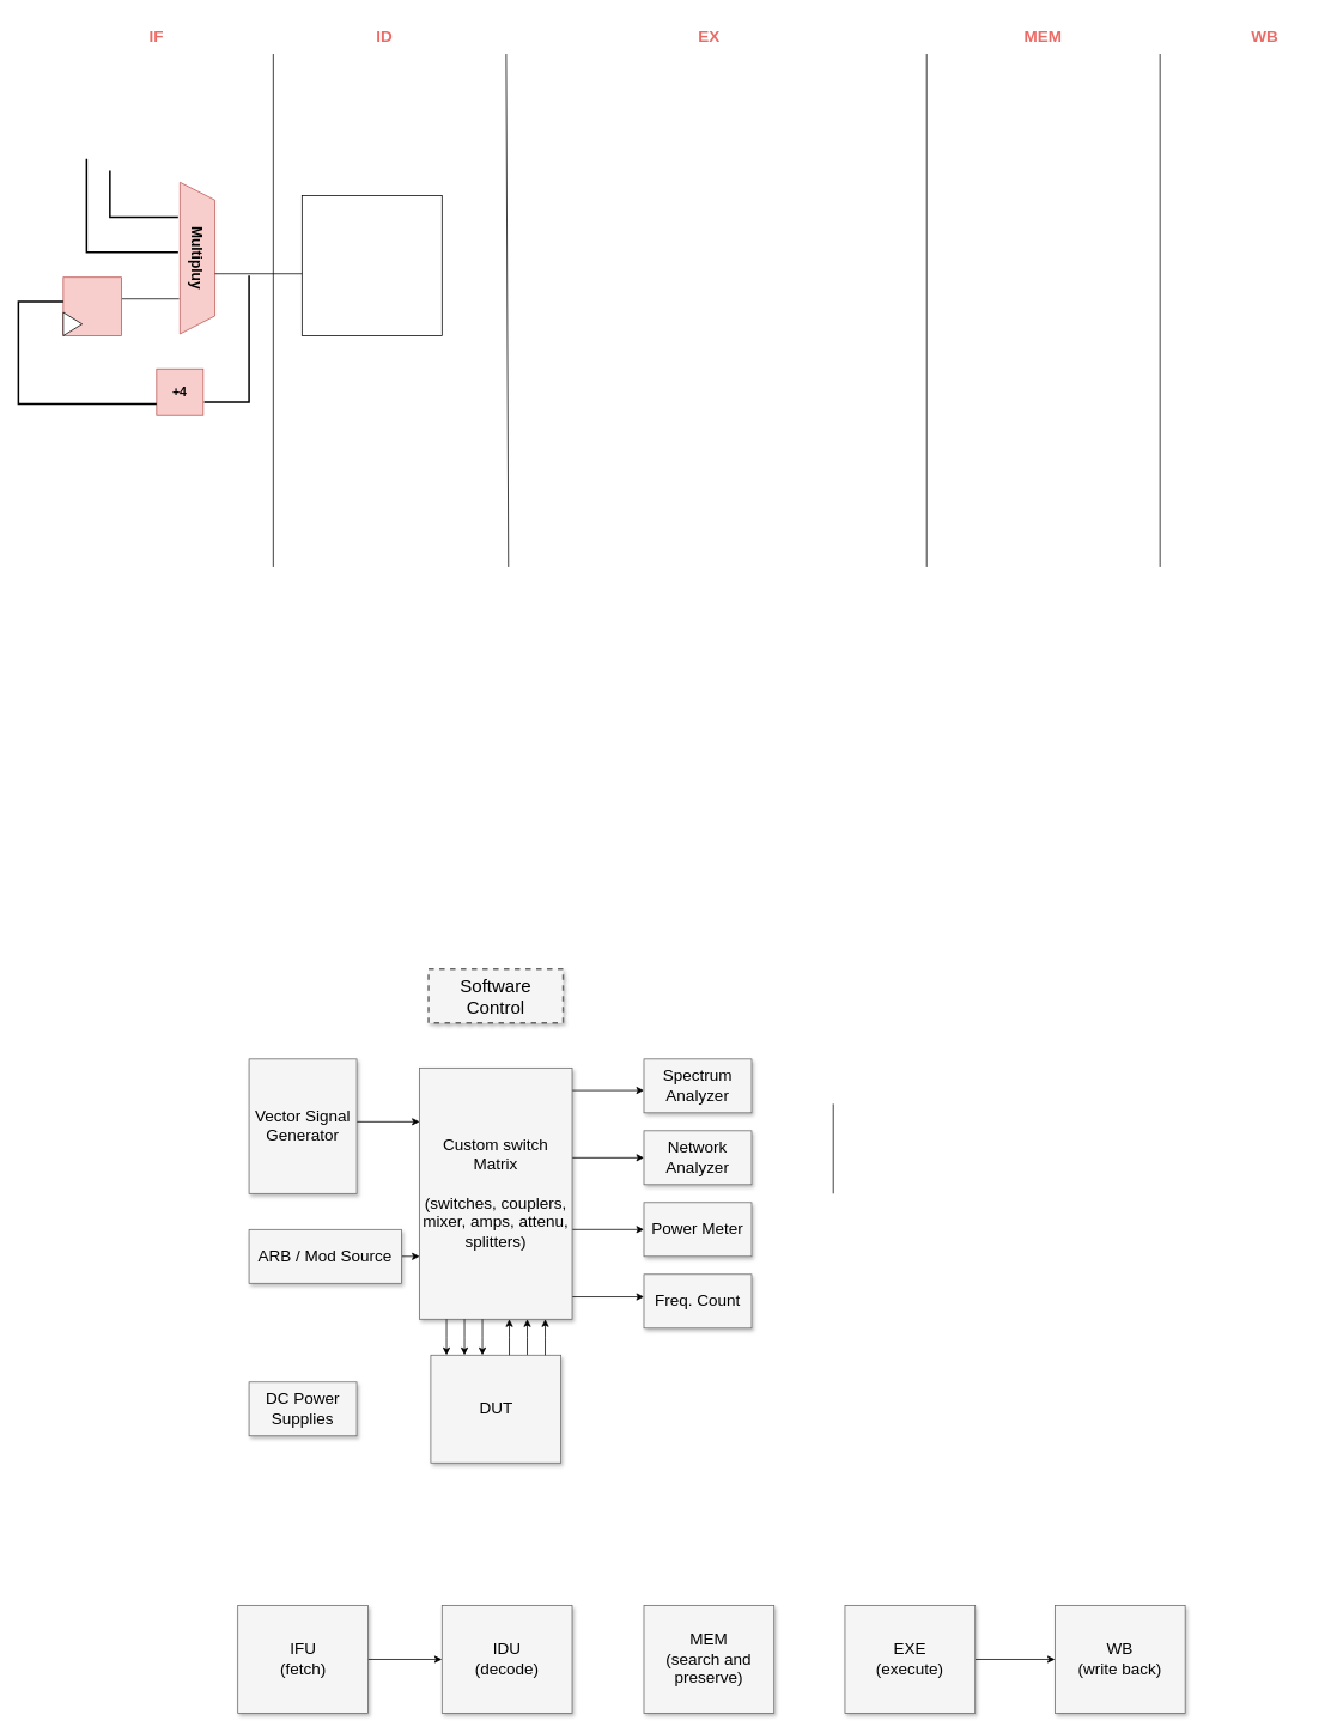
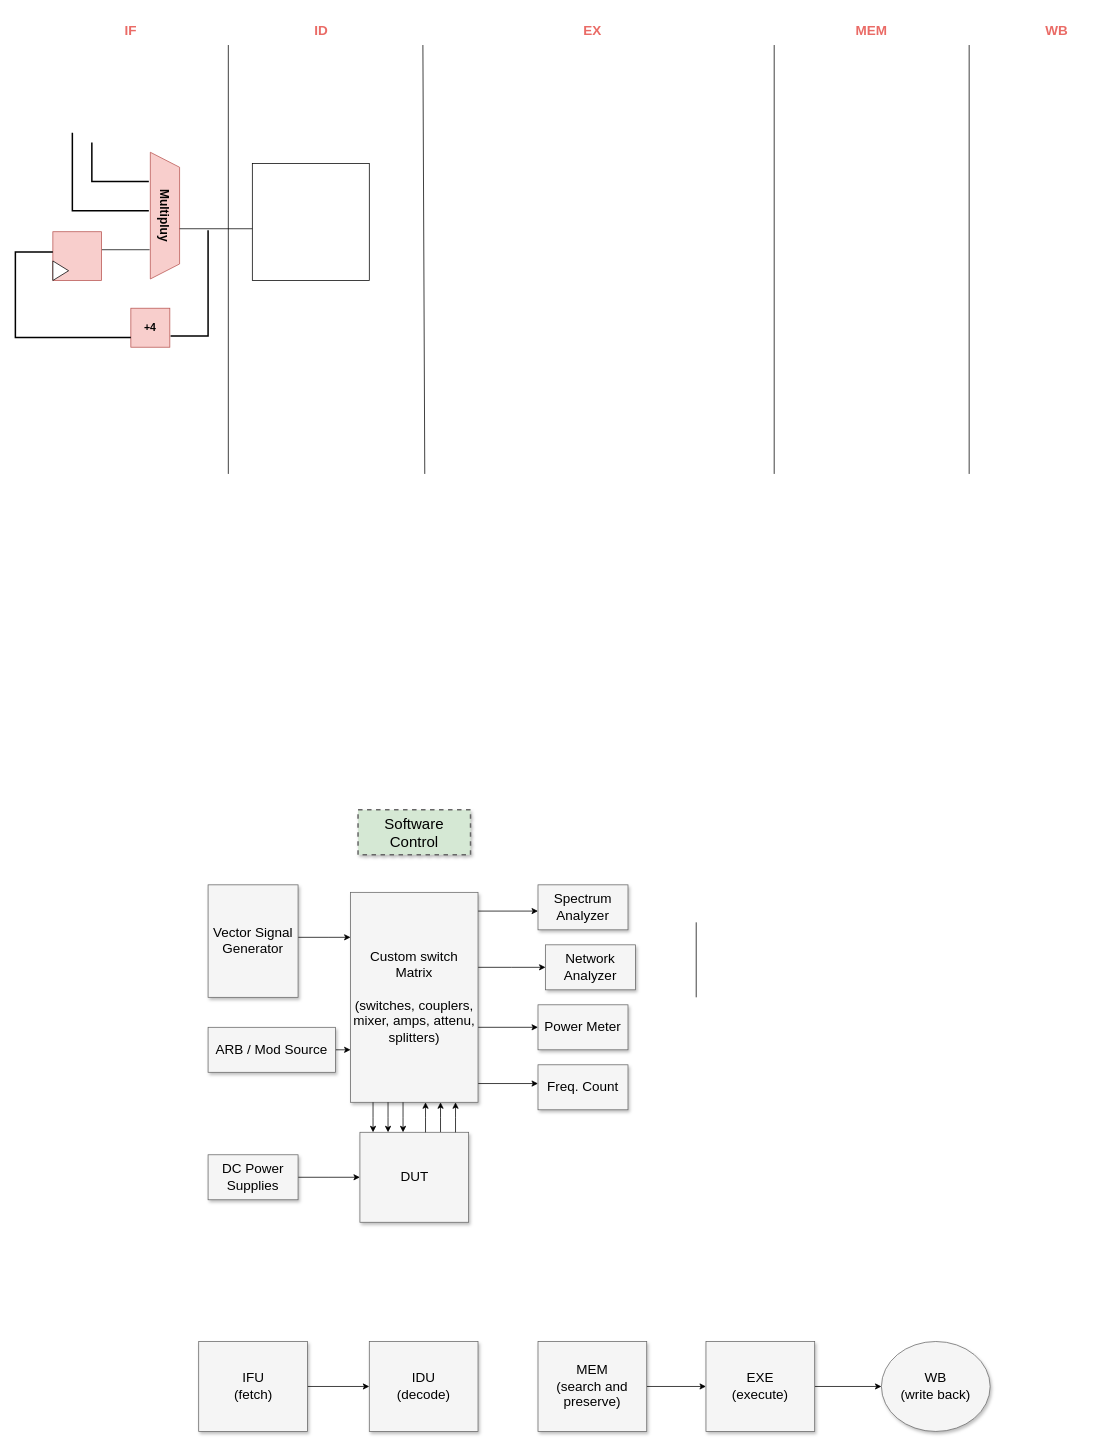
- <mxCell id="2" value="Software Control" style="whiteSpace=wrap;html=1;shadow=1;fontSize=20;fillColor=#f5f5f5;strokeColor=#666666;strokeWidth=2;dashed=1;" parent="1" vertex="1"><mxGeometry x="477" y="1079" width="150" height="60" as="geometry" /></mxCell>
+ <mxCell id="2" value="Software Control" style="whiteSpace=wrap;html=1;shadow=1;fontSize=20;fillColor=#d5e8d4;strokeColor=#666666;strokeWidth=2;dashed=1;" parent="1" vertex="1"><mxGeometry x="477" y="1079" width="150" height="60" as="geometry" /></mxCell>
- <mxCell id="10" value="Network Analyzer" style="whiteSpace=wrap;html=1;shadow=1;fontSize=18;fillColor=#f5f5f5;strokeColor=#666666;" parent="1" vertex="1"><mxGeometry x="717" y="1259" width="120" height="60" as="geometry" /></mxCell>
+ <mxCell id="10" value="Network Analyzer" style="whiteSpace=wrap;html=1;shadow=1;fontSize=18;fillColor=#f5f5f5;strokeColor=#666666;" parent="1" vertex="1"><mxGeometry x="727" y="1259" width="120" height="60" as="geometry" /></mxCell>
+ <mxCell id="18" style="edgeStyle=elbowEdgeStyle;rounded=0;html=1;startArrow=none;startFill=0;jettySize=auto;orthogonalLoop=1;fontSize=18;elbow=vertical;" parent="1" source="19" target="17" edge="1"><mxGeometry relative="1" as="geometry" /></mxCell>
+ <mxCell id="28" style="edgeStyle=orthogonalEdgeStyle;rounded=0;orthogonalLoop=1;jettySize=auto;html=1;entryX=0;entryY=0.5;entryDx=0;entryDy=0;" edge="1" parent="1" source="29" target="31"><mxGeometry relative="1" as="geometry" /></mxCell>
- <mxCell id="32" value="WB&lt;div&gt;(write back)&lt;/div&gt;" style="whiteSpace=wrap;html=1;shadow=1;fontSize=18;fillColor=#f5f5f5;strokeColor=#666666;" vertex="1" parent="1"><mxGeometry x="1175" y="1788" width="145" height="120" as="geometry" /></mxCell>
+ <mxCell id="32" value="WB&lt;div&gt;(write back)&lt;/div&gt;" style="ellipse;whiteSpace=wrap;html=1;shadow=1;fontSize=18;fillColor=#f5f5f5;strokeColor=#666666;" vertex="1" parent="1"><mxGeometry x="1175" y="1788" width="145" height="120" as="geometry" /></mxCell>
